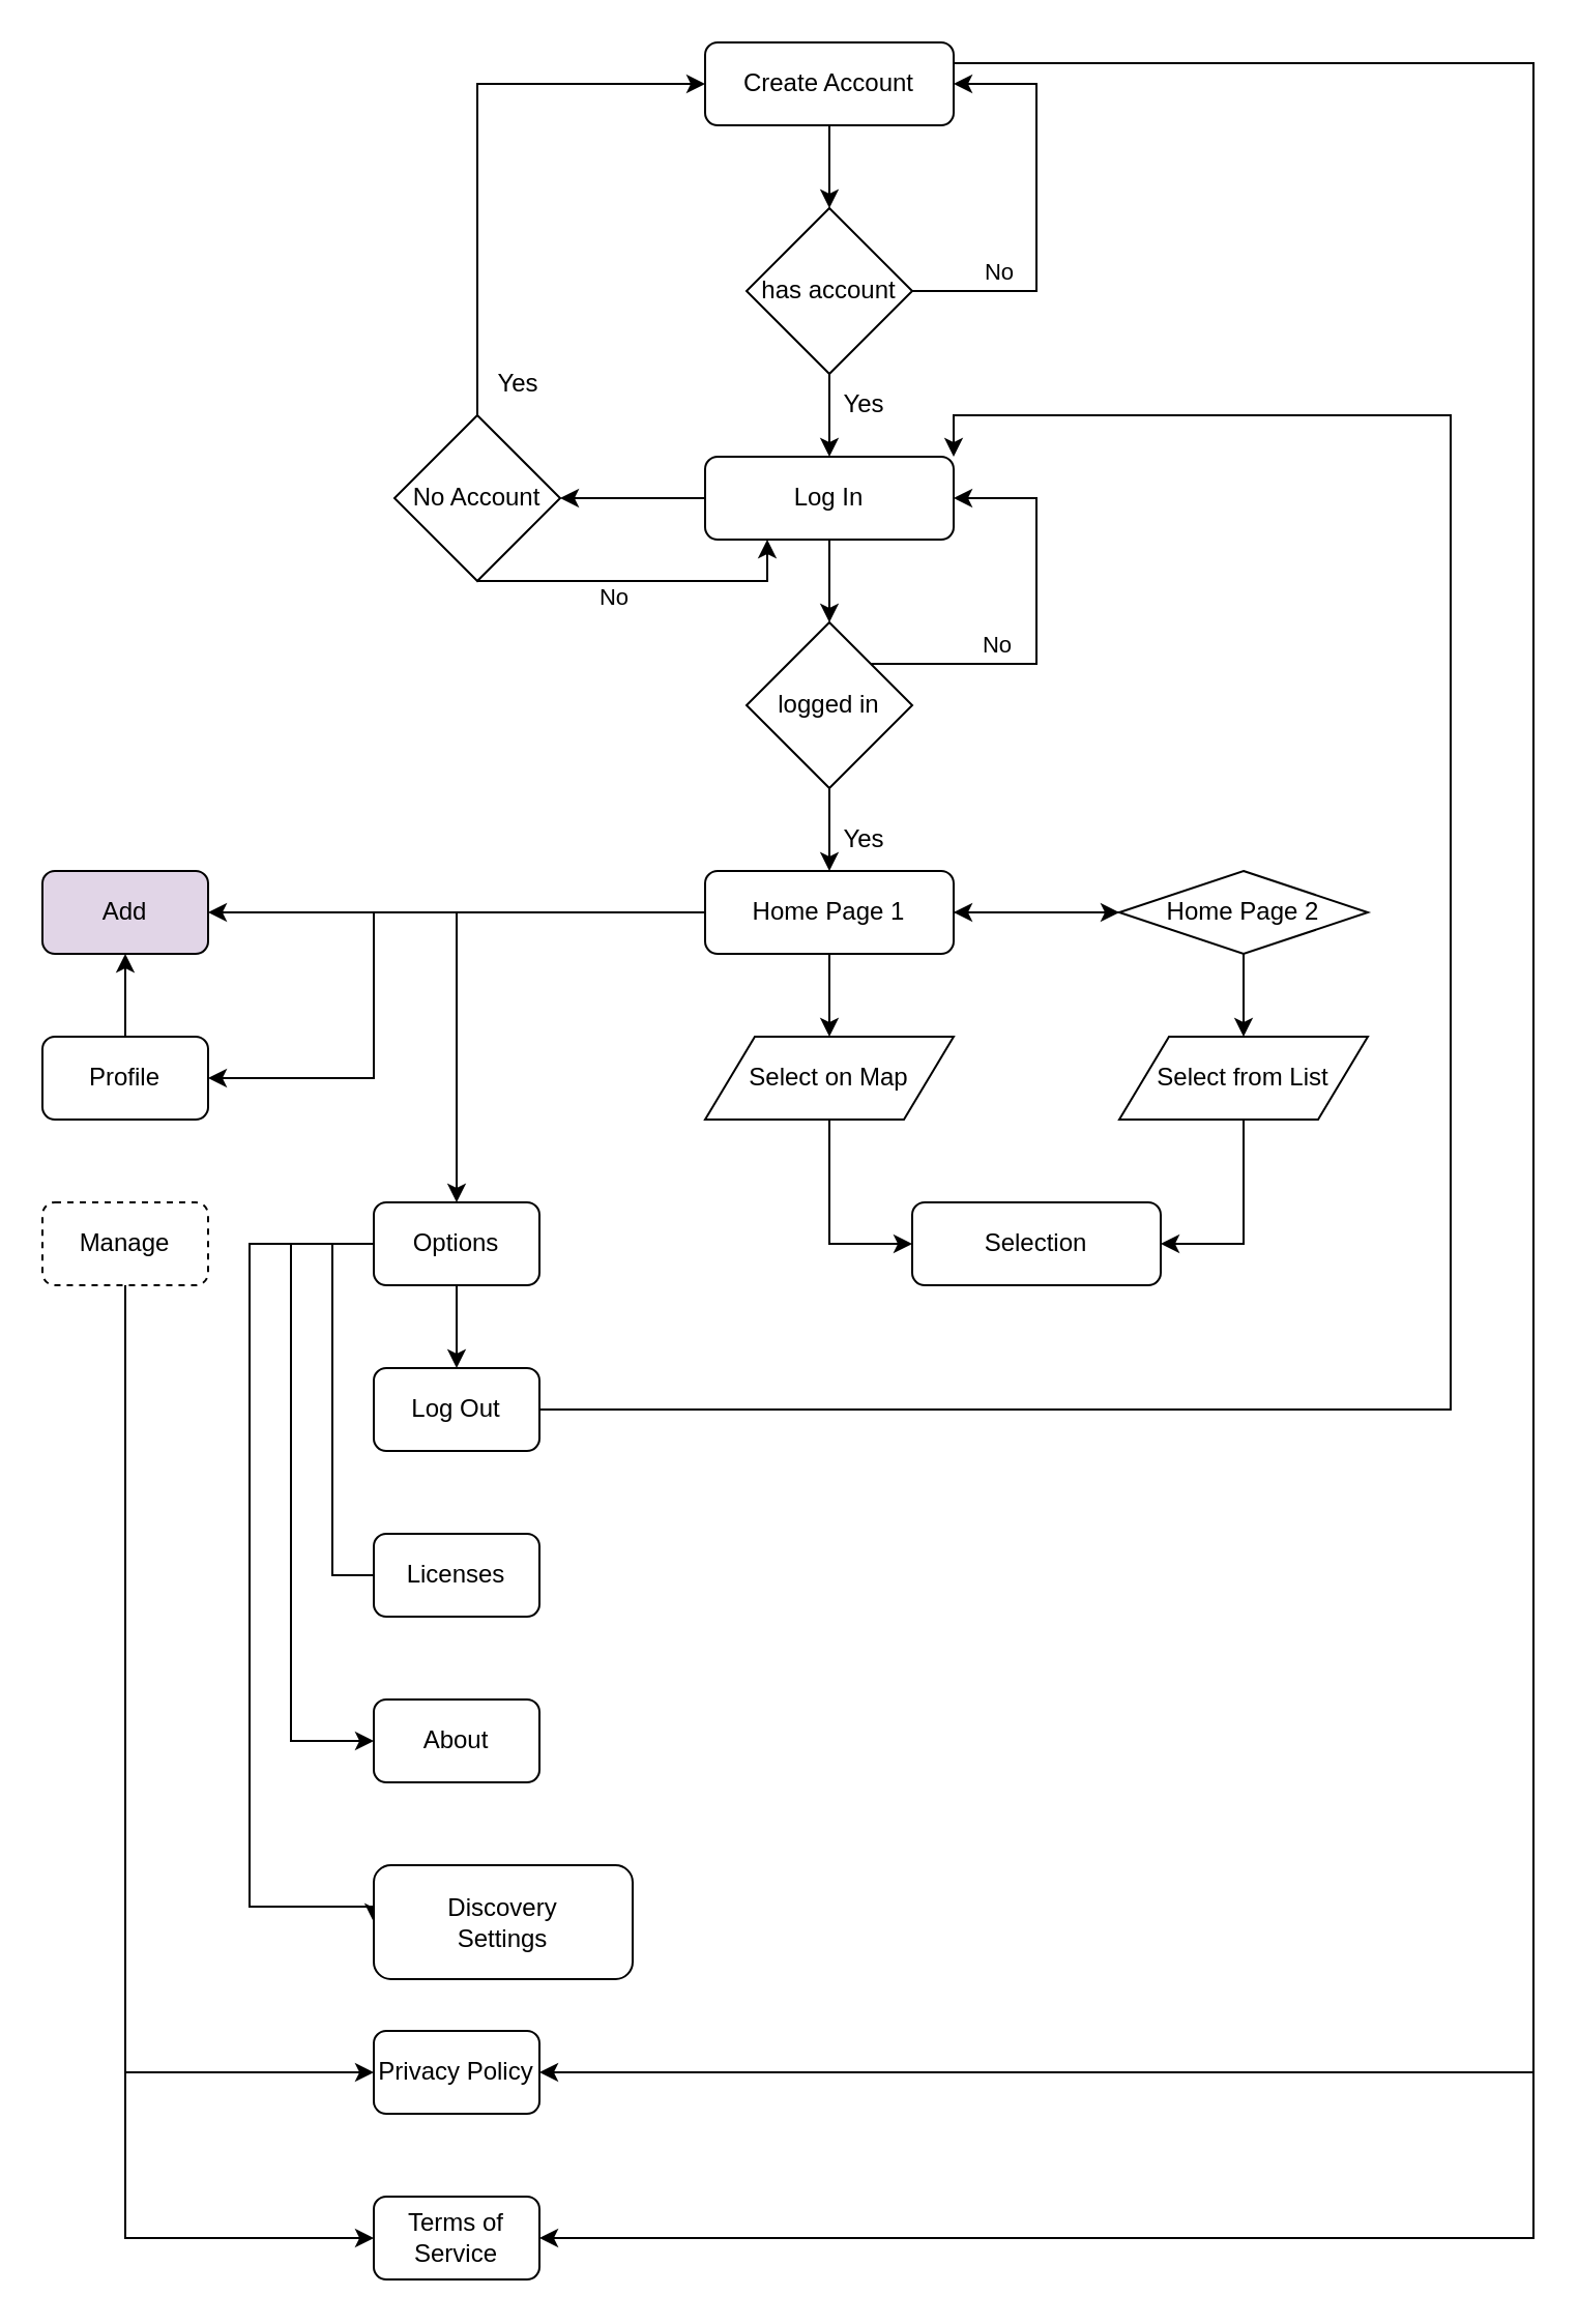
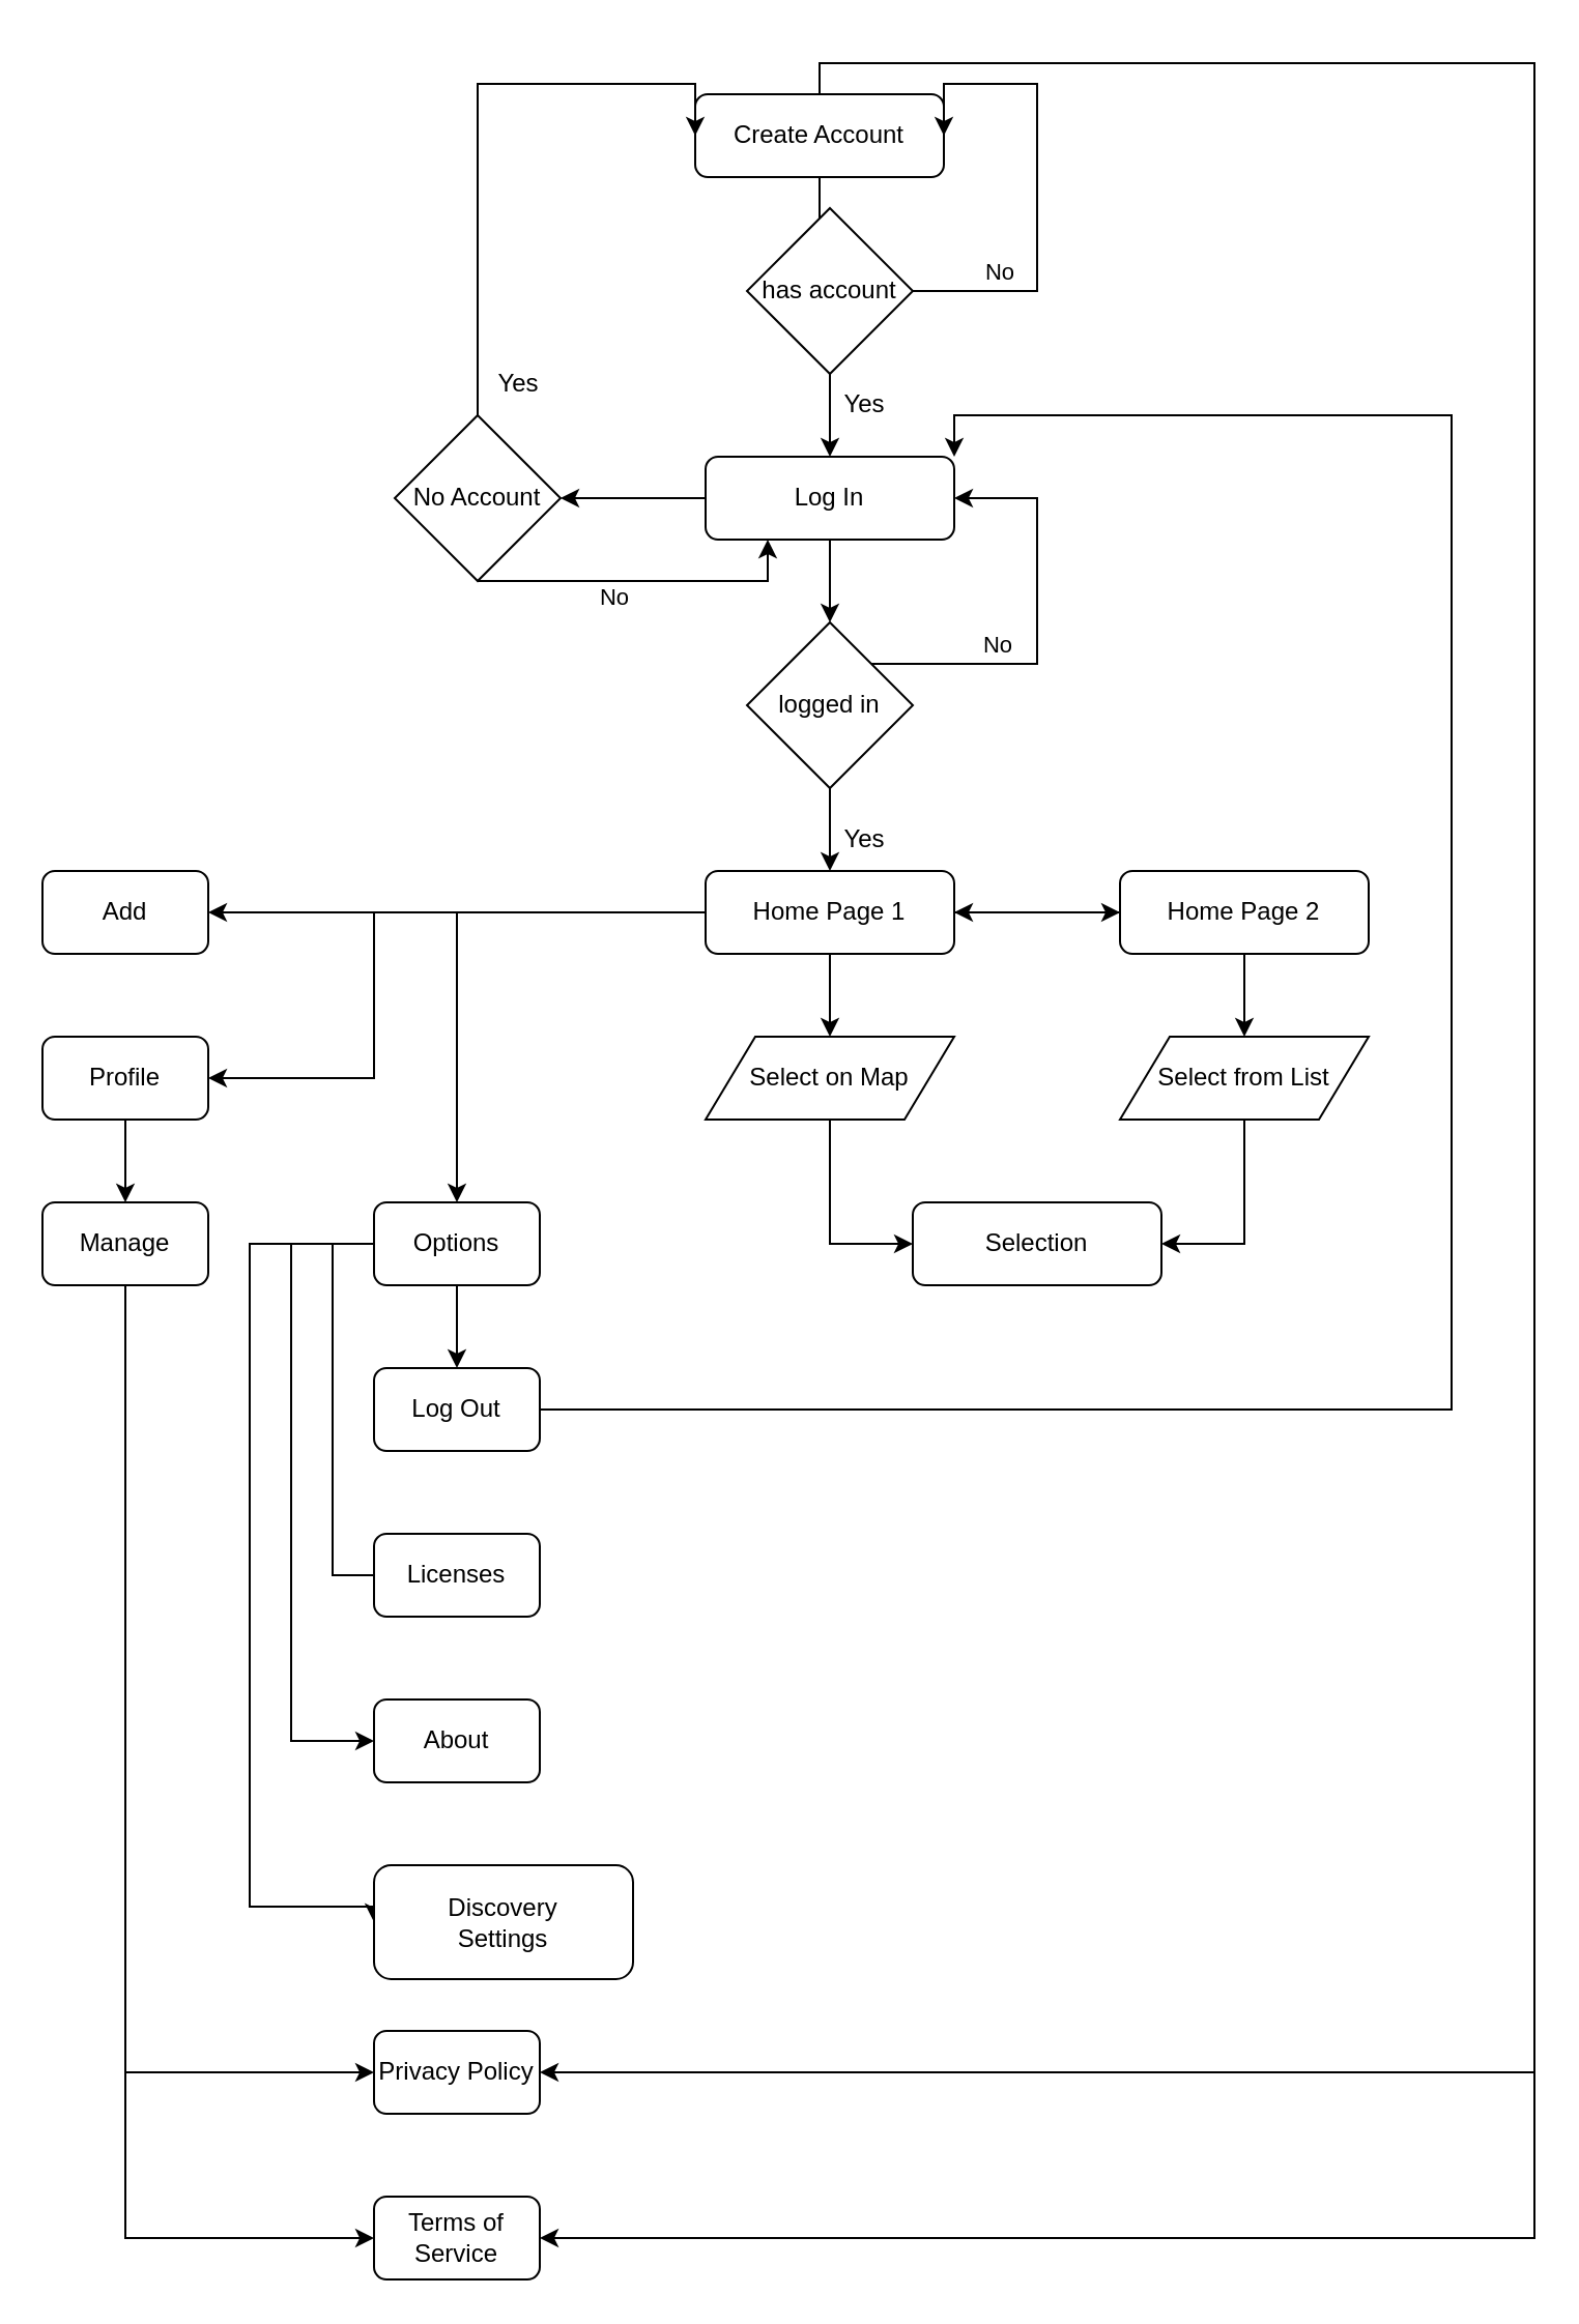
- <mxCell id="5" value="&lt;font style=&quot;vertical-align: inherit&quot;&gt;&lt;font style=&quot;vertical-align: inherit&quot;&gt;Create Account&lt;/font&gt;&lt;/font&gt;" style="rounded=1;whiteSpace=wrap;html=1;" vertex="1" parent="1"><mxGeometry x="340" y="20" width="120" height="40" as="geometry" /></mxCell>
+ <mxCell id="5" value="&lt;font style=&quot;vertical-align: inherit&quot;&gt;&lt;font style=&quot;vertical-align: inherit&quot;&gt;Create Account&lt;/font&gt;&lt;/font&gt;" style="rounded=1;whiteSpace=wrap;html=1;" vertex="1" parent="1"><mxGeometry x="335" y="45" width="120" height="40" as="geometry" /></mxCell>
- <mxCell id="45" value="Add" style="rounded=1;whiteSpace=wrap;html=1;fillColor=#e1d5e7;" vertex="1" parent="1"><mxGeometry y="420" width="80" height="40" as="geometry" x="20" /></mxCell>
+ <mxCell id="45" value="Add" style="rounded=1;whiteSpace=wrap;html=1;" vertex="1" parent="1"><mxGeometry y="420" width="80" height="40" as="geometry" x="20" /></mxCell>
- <mxCell id="30" value="&lt;font style=&quot;vertical-align: inherit&quot;&gt;&lt;font style=&quot;vertical-align: inherit&quot;&gt;&lt;font style=&quot;vertical-align: inherit&quot;&gt;&lt;font style=&quot;vertical-align: inherit&quot;&gt;&lt;font style=&quot;vertical-align: inherit&quot;&gt;&lt;font style=&quot;vertical-align: inherit&quot;&gt;&lt;font style=&quot;vertical-align: inherit&quot;&gt;&lt;font style=&quot;vertical-align: inherit&quot;&gt;Home Page 2&lt;/font&gt;&lt;/font&gt;&lt;/font&gt;&lt;/font&gt;&lt;/font&gt;&lt;/font&gt;&lt;/font&gt;&lt;/font&gt;" style="rhombus;whiteSpace=wrap;html=1;" vertex="1" parent="1"><mxGeometry x="540" y="420" width="120" height="40" as="geometry" /></mxCell>
+ <mxCell id="30" value="&lt;font style=&quot;vertical-align: inherit&quot;&gt;&lt;font style=&quot;vertical-align: inherit&quot;&gt;&lt;font style=&quot;vertical-align: inherit&quot;&gt;&lt;font style=&quot;vertical-align: inherit&quot;&gt;&lt;font style=&quot;vertical-align: inherit&quot;&gt;&lt;font style=&quot;vertical-align: inherit&quot;&gt;&lt;font style=&quot;vertical-align: inherit&quot;&gt;&lt;font style=&quot;vertical-align: inherit&quot;&gt;Home Page 2&lt;/font&gt;&lt;/font&gt;&lt;/font&gt;&lt;/font&gt;&lt;/font&gt;&lt;/font&gt;&lt;/font&gt;&lt;/font&gt;" style="rounded=1;whiteSpace=wrap;html=1;" vertex="1" parent="1"><mxGeometry x="540" y="420" width="120" height="40" as="geometry" /></mxCell>
- <mxCell id="38" style="edgeStyle=orthogonalEdgeStyle;rounded=0;orthogonalLoop=1;jettySize=auto;html=1;" edge="1" parent="1" source="39" target="45"><mxGeometry relative="1" as="geometry" /></mxCell>
+ <mxCell id="38" style="edgeStyle=orthogonalEdgeStyle;rounded=0;orthogonalLoop=1;jettySize=auto;html=1;" edge="1" parent="1" source="39" target="48"><mxGeometry relative="1" as="geometry" /></mxCell>
- <mxCell id="48" value="Manage" style="rounded=1;whiteSpace=wrap;html=1;dashed=1;" vertex="1" parent="1"><mxGeometry y="580" width="80" height="40" as="geometry" x="20" /></mxCell>
+ <mxCell id="48" value="Manage" style="rounded=1;whiteSpace=wrap;html=1;" vertex="1" parent="1"><mxGeometry y="580" width="80" height="40" as="geometry" x="20" /></mxCell>
